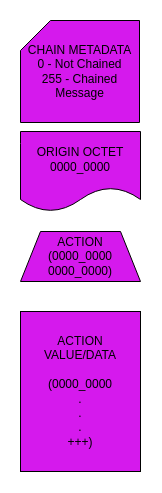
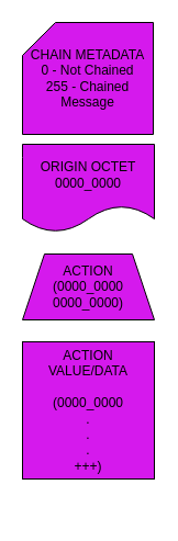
- <mxCell id="3" value="ACTION&lt;br&gt;(0000_0000&lt;br&gt;0000_0000)" style="shape=trapezoid;perimeter=trapezoidPerimeter;whiteSpace=wrap;html=1;fixedSize=1;fillColor=#D519ED;" parent="1" vertex="1"><mxGeometry x="20" y="231" width="120" height="50" as="geometry" /></mxCell>
+ <mxCell id="3" value="ACTION&lt;br&gt;(0000_0000&lt;br&gt;0000_0000)" style="shape=trapezoid;perimeter=trapezoidPerimeter;whiteSpace=wrap;html=1;fixedSize=1;fillColor=#D519ED;" parent="1" vertex="1"><mxGeometry x="20" y="231" width="120" height="60" as="geometry" /></mxCell>
- <mxCell id="4" value="ACTION VALUE/DATA&lt;br&gt;&lt;br&gt;(0000_0000&lt;br&gt;.&lt;br&gt;.&lt;br&gt;.&lt;br&gt;+++)" style="rounded=0;whiteSpace=wrap;html=1;fillColor=#D519ED;" parent="1" vertex="1"><mxGeometry x="20" y="311" width="120" height="160" as="geometry" /></mxCell>
+ <mxCell id="4" value="ACTION VALUE/DATA&lt;br&gt;&lt;br&gt;(0000_0000&lt;br&gt;.&lt;br&gt;.&lt;br&gt;.&lt;br&gt;+++)" style="rounded=0;whiteSpace=wrap;html=1;fillColor=#D519ED;" parent="1" vertex="1"><mxGeometry x="20" y="311" width="120" height="125" as="geometry" /></mxCell>
